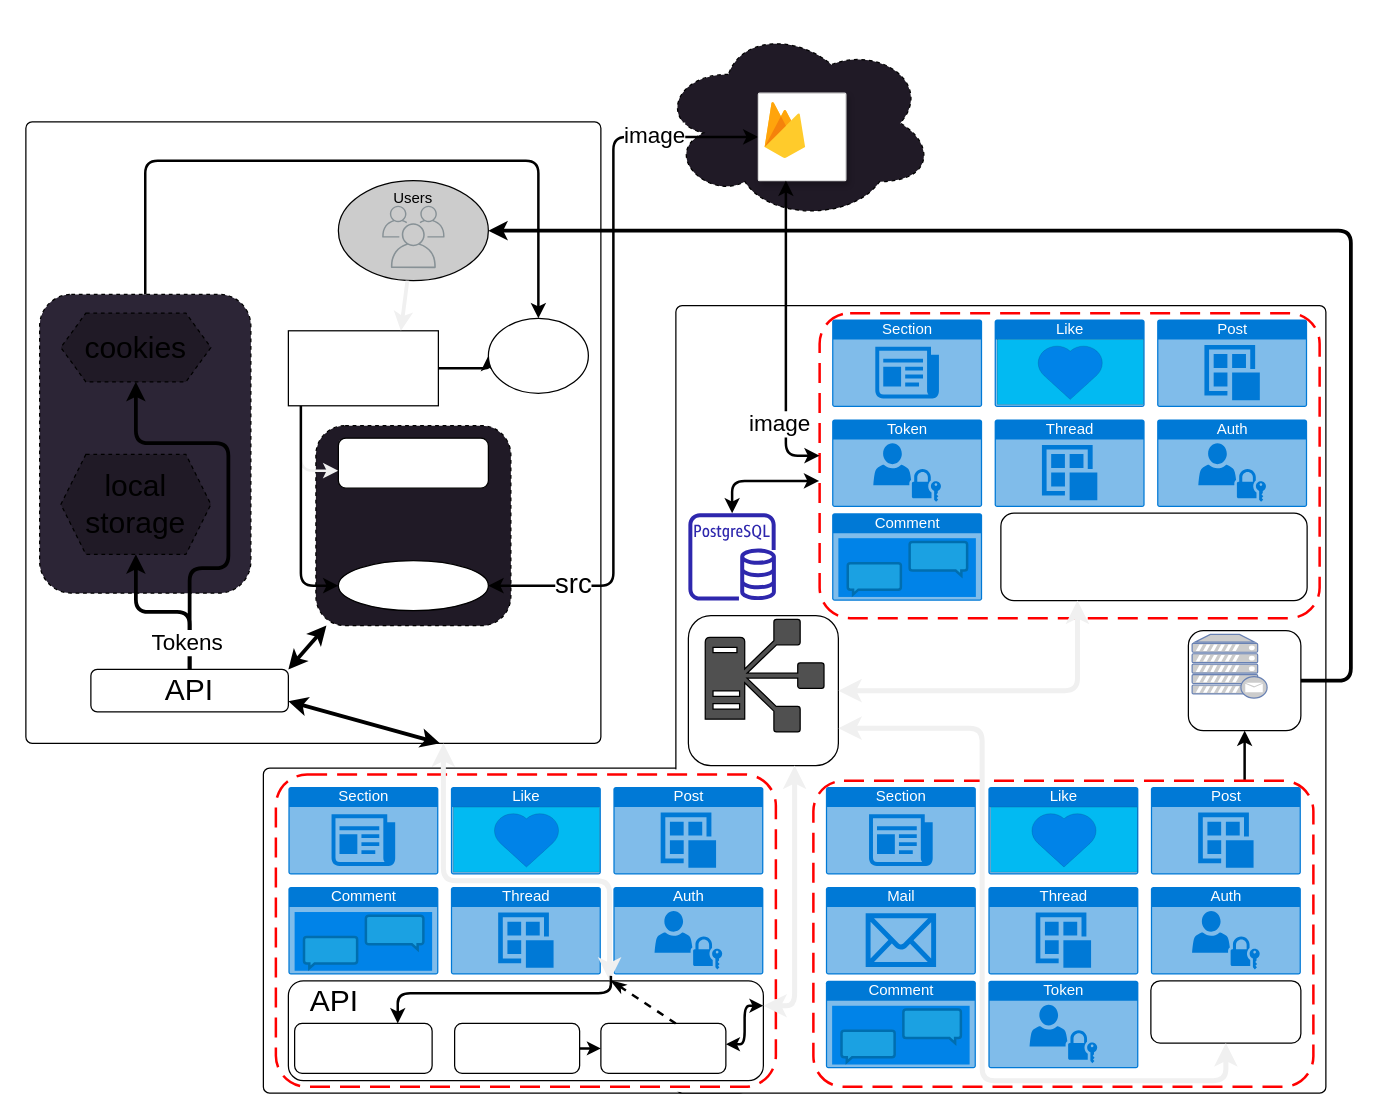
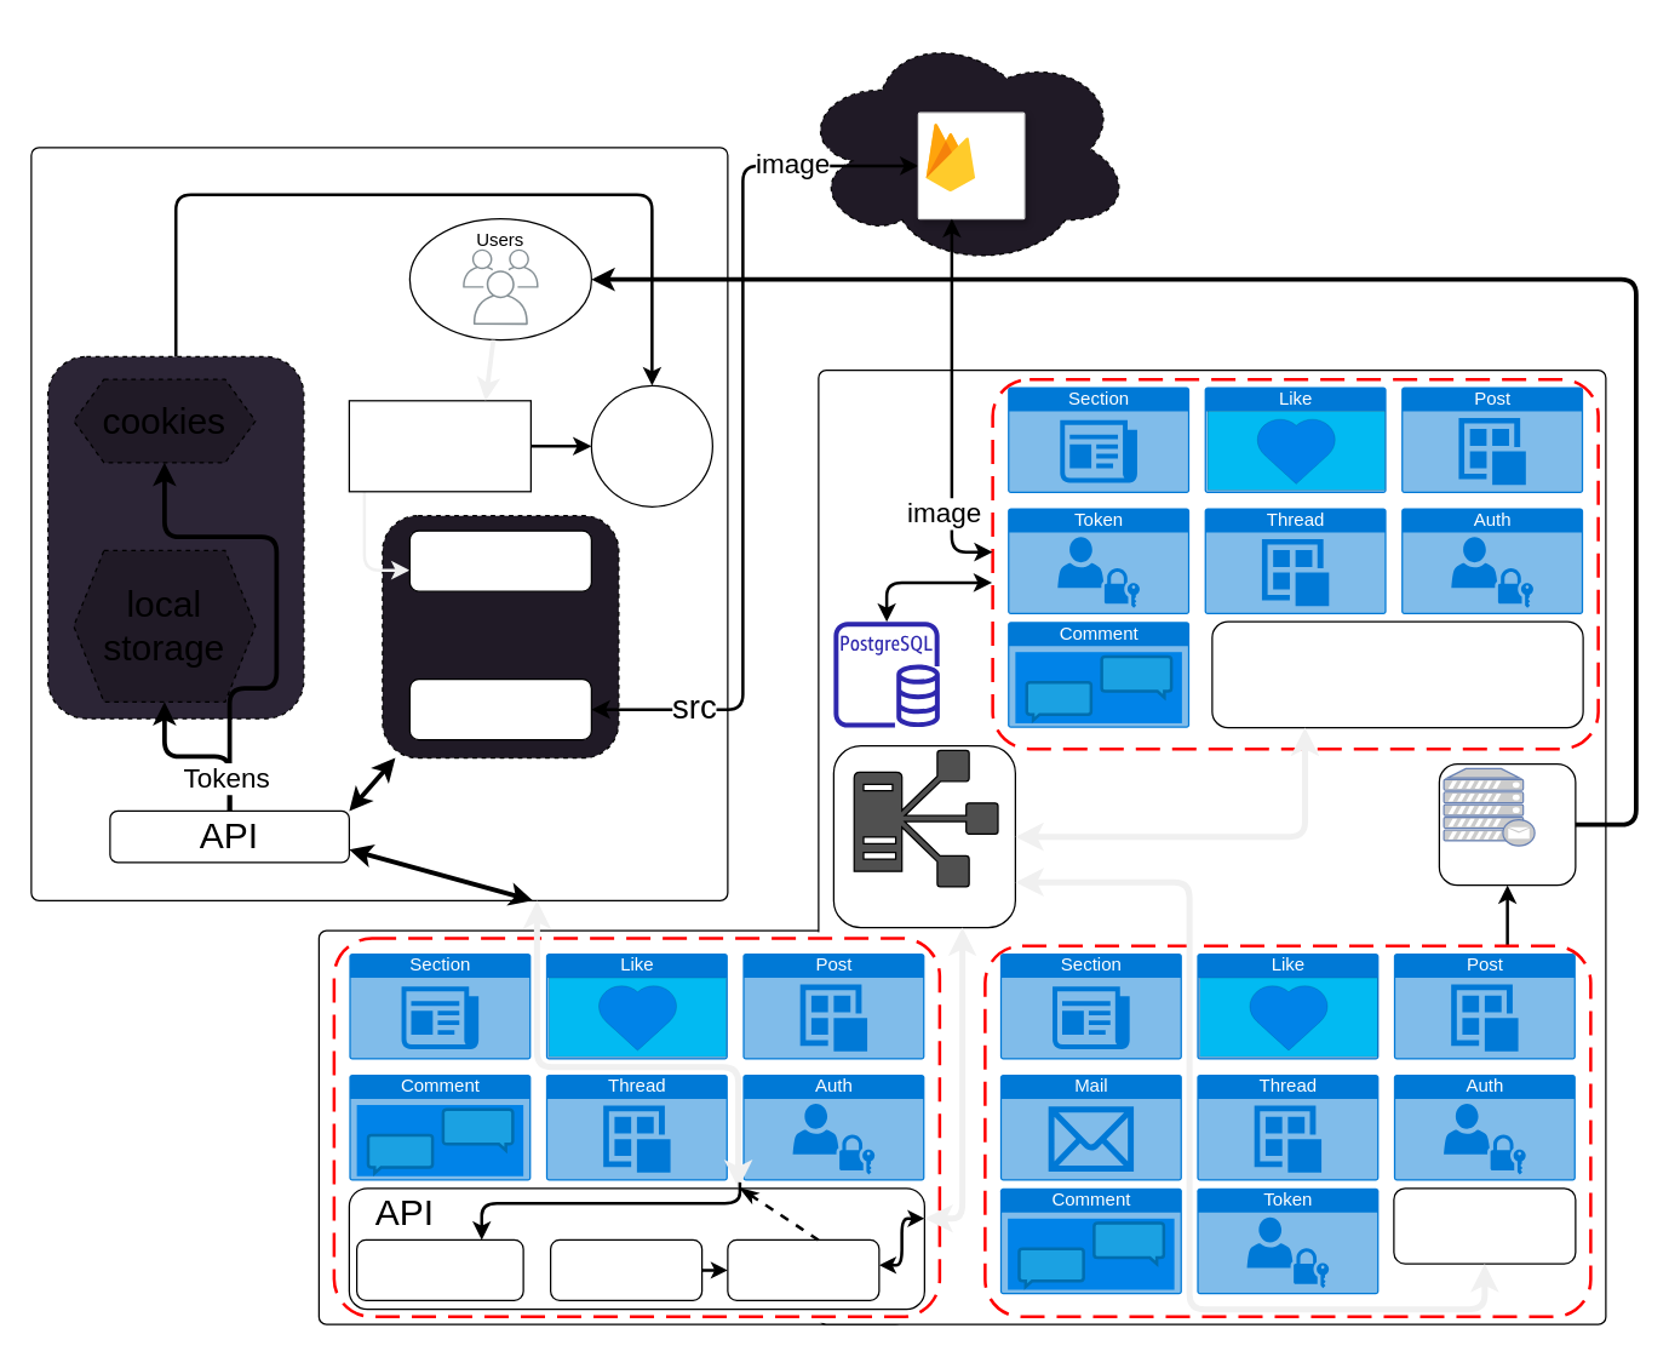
- <mxCell id="90" value="Users" style="ellipse;whiteSpace=wrap;html=1;verticalAlign=top;fillColor=#cccccc;" parent="89" vertex="1"><mxGeometry width="120" height="80" as="geometry" /></mxCell>
+ <mxCell id="90" value="Users" style="ellipse;whiteSpace=wrap;html=1;verticalAlign=top;" parent="89" vertex="1"><mxGeometry width="120" height="80" as="geometry" /></mxCell>
- <mxCell id="94" value="Auth&lt;br&gt;provider" style="ellipse;whiteSpace=wrap;html=1;aspect=fixed;rounded=0;fontColor=#FFFFFF;" parent="1" vertex="1"><mxGeometry x="390" y="254.13" width="80" height="60" as="geometry" /></mxCell>
+ <mxCell id="94" value="Auth&lt;br&gt;provider" style="ellipse;whiteSpace=wrap;html=1;aspect=fixed;rounded=0;fontColor=#FFFFFF;" parent="1" vertex="1"><mxGeometry x="390" y="254.13" width="80" height="80" as="geometry" /></mxCell>
- <mxCell id="106" value="local storage" style="shape=hexagon;perimeter=hexagonPerimeter2;whiteSpace=wrap;html=1;fixedSize=1;dashed=1;fontSize=24;fillColor=#201A26;" vertex="1" parent="1"><mxGeometry x="48" y="363" width="120" height="80" as="geometry" /></mxCell>
+ <mxCell id="106" value="local storage" style="shape=hexagon;perimeter=hexagonPerimeter2;whiteSpace=wrap;html=1;fixedSize=1;dashed=1;fontSize=24;fillColor=#201A26;" vertex="1" parent="1"><mxGeometry x="48" y="363" width="120" height="100" as="geometry" /></mxCell>
- <mxCell id="87" style="edgeStyle=orthogonalEdgeStyle;html=1;entryX=0;entryY=0.5;entryDx=0;entryDy=0;strokeWidth=2;fontSize=18;startArrow=none;startFill=0;" edge="1" parent="1" source="88" target="98"><mxGeometry relative="1" as="geometry"><Array as="points"><mxPoint x="240" y="468" /></Array></mxGeometry></mxCell>
- <mxCell id="98" value="Images getting" style="ellipse;whiteSpace=wrap;html=1;fontColor=#FFFFFF;" parent="1" vertex="1"><mxGeometry x="270" y="448" width="120" height="40" as="geometry" /></mxCell>
+ <mxCell id="98" value="Images getting" style="rounded=1;whiteSpace=wrap;html=1;fontColor=#FFFFFF;" parent="1" vertex="1"><mxGeometry x="270" y="448" width="120" height="40" as="geometry" /></mxCell>
